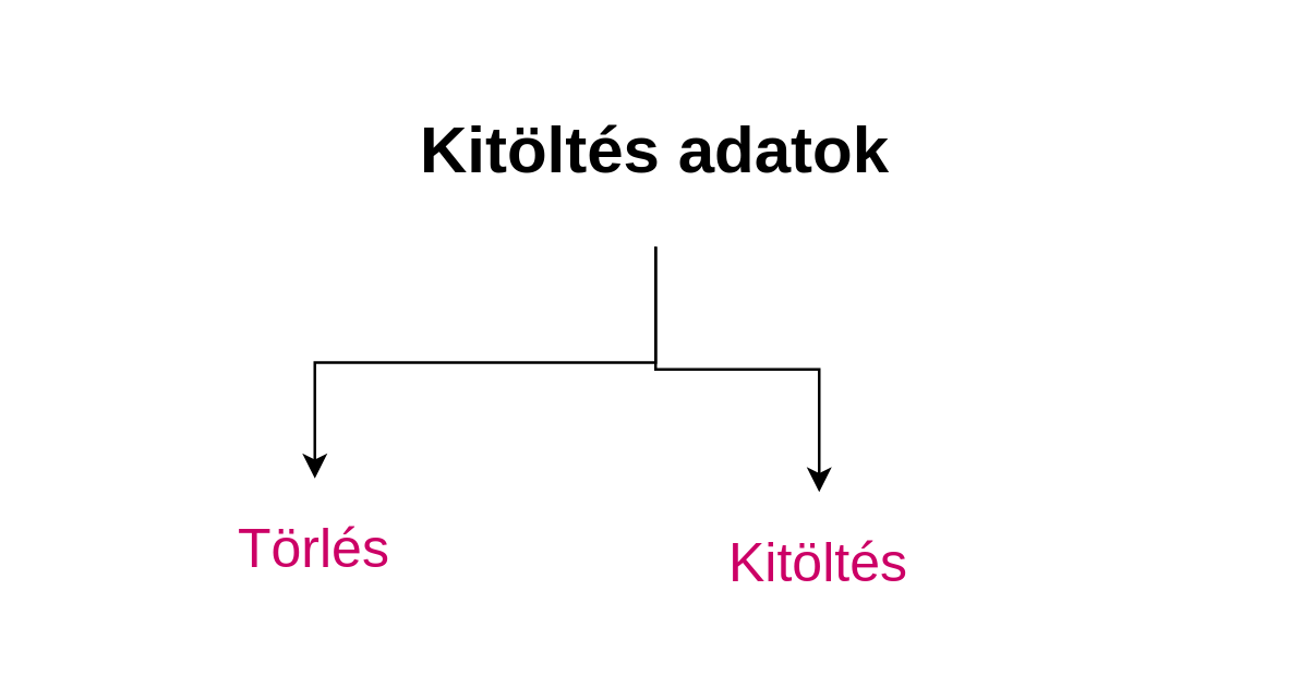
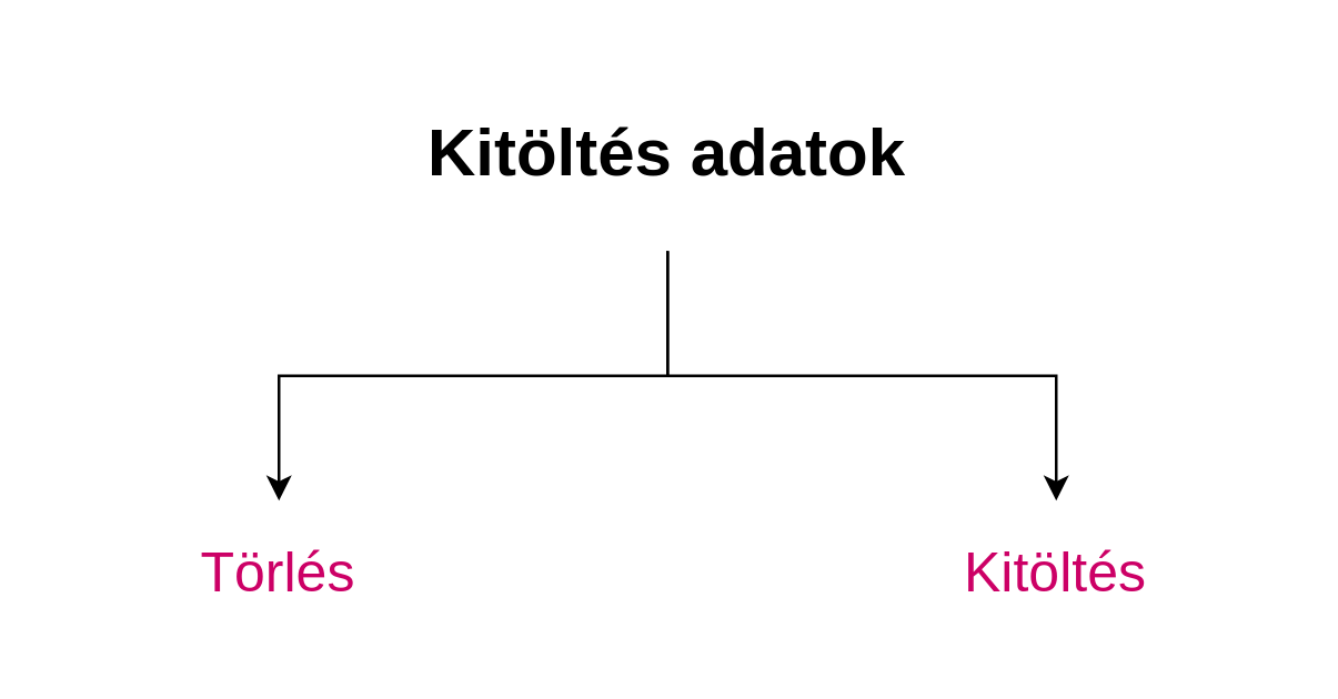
- <mxCell id="5" value="&lt;font style=&quot;font-size: 20px&quot; color=&quot;#cc0066&quot;&gt;Törlés&lt;/font&gt;" style="text;html=1;strokeColor=none;fillColor=none;align=center;verticalAlign=middle;whiteSpace=wrap;rounded=0;" vertex="1" parent="1"><mxGeometry x="35" y="175" width="160" height="50" as="geometry" /></mxCell>
+ <mxCell id="5" value="&lt;font style=&quot;font-size: 20px&quot; color=&quot;#cc0066&quot;&gt;Törlés&lt;/font&gt;" style="text;html=1;strokeColor=none;fillColor=none;align=center;verticalAlign=middle;whiteSpace=wrap;rounded=0;" vertex="1" parent="1"><mxGeometry x="20" y="180" width="160" height="50" as="geometry" /></mxCell>
- <mxCell id="6" value="&lt;font style=&quot;font-size: 20px&quot; color=&quot;#cc0066&quot;&gt;Kitöltés&lt;/font&gt;" style="text;html=1;strokeColor=none;fillColor=none;align=center;verticalAlign=middle;whiteSpace=wrap;rounded=0;" vertex="1" parent="1"><mxGeometry x="220" y="180" width="160" height="50" as="geometry" /></mxCell>
+ <mxCell id="6" value="&lt;font style=&quot;font-size: 20px&quot; color=&quot;#cc0066&quot;&gt;Kitöltés&lt;/font&gt;" style="text;html=1;strokeColor=none;fillColor=none;align=center;verticalAlign=middle;whiteSpace=wrap;rounded=0;" vertex="1" parent="1"><mxGeometry x="300" y="180" width="160" height="50" as="geometry" /></mxCell>
